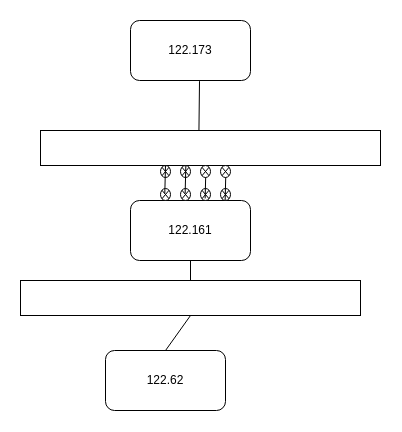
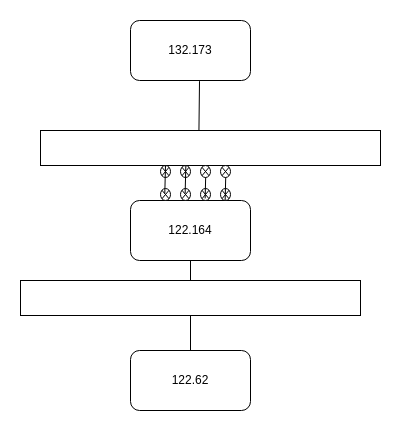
- <mxCell id="3" value="122.173" style="rounded=1;whiteSpace=wrap;html=1;" vertex="1" parent="1"><mxGeometry x="130" y="20" width="120" height="60" as="geometry" /></mxCell>
+ <mxCell id="3" value="132.173" style="rounded=1;whiteSpace=wrap;html=1;" vertex="1" parent="1"><mxGeometry x="130" y="20" width="120" height="60" as="geometry" /></mxCell>
- <mxCell id="2" value="122.161" style="rounded=1;whiteSpace=wrap;html=1;" vertex="1" parent="1"><mxGeometry x="130" y="200" width="120" height="60" as="geometry" /></mxCell>
+ <mxCell id="2" value="122.164" style="rounded=1;whiteSpace=wrap;html=1;" vertex="1" parent="1"><mxGeometry x="130" y="200" width="120" height="60" as="geometry" /></mxCell>
- <mxCell id="4" value="122.62" style="rounded=1;whiteSpace=wrap;html=1;" vertex="1" parent="1"><mxGeometry x="105" y="350" width="120" height="60" as="geometry" /></mxCell>
+ <mxCell id="4" value="122.62" style="rounded=1;whiteSpace=wrap;html=1;" vertex="1" parent="1"><mxGeometry x="130" y="350" width="120" height="60" as="geometry" /></mxCell>
